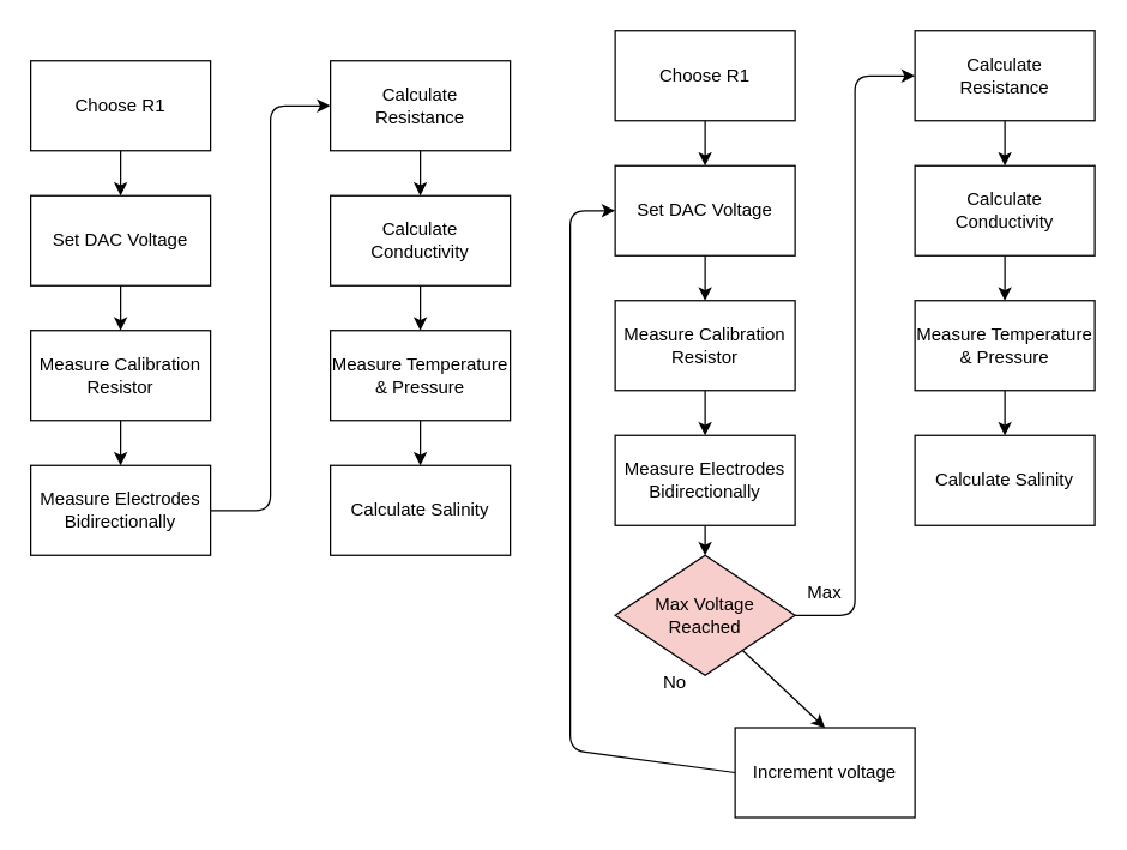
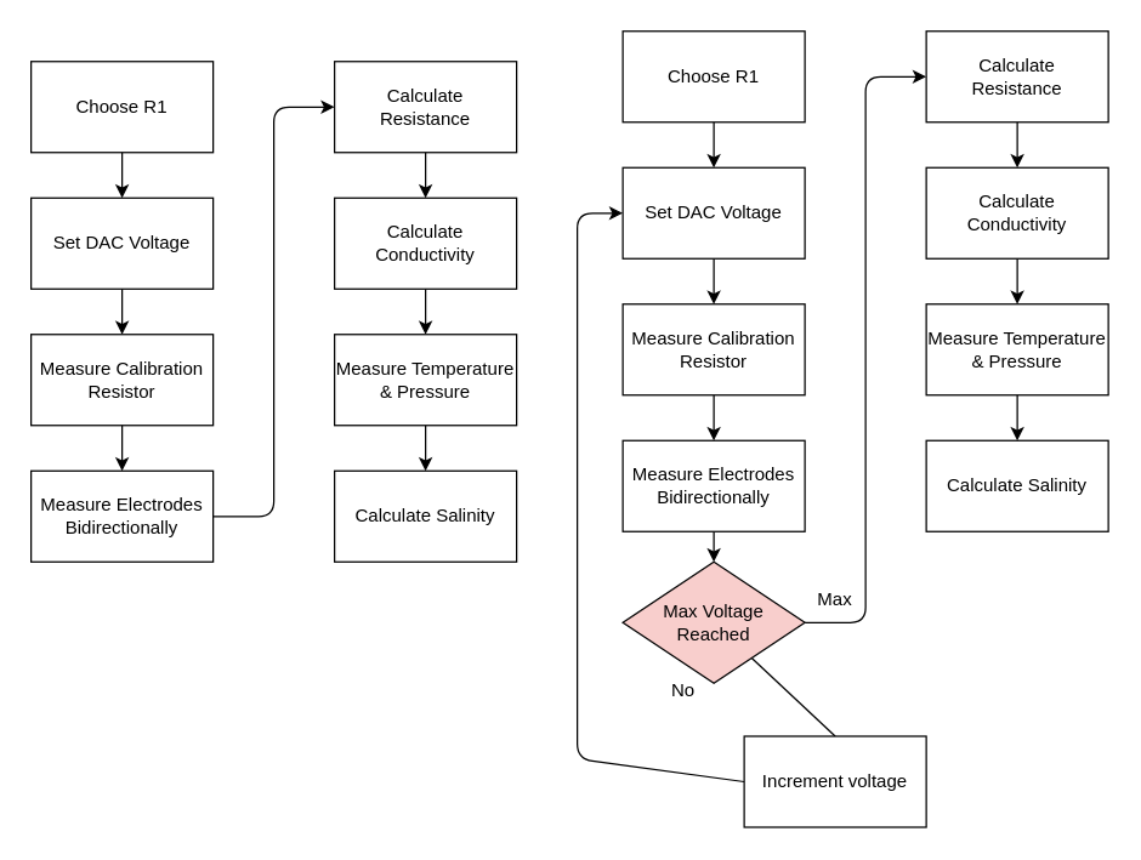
- <mxCell id="33" style="edgeStyle=none;html=1;entryX=0.5;entryY=0;entryDx=0;entryDy=0;" edge="1" parent="1" source="34" target="37"><mxGeometry relative="1" as="geometry" /></mxCell>
+ <mxCell id="33" style="edgeStyle=none;html=1;entryX=0.5;entryY=0;entryDx=0;entryDy=0;endArrow=none;" edge="1" parent="1" source="34" target="37"><mxGeometry relative="1" as="geometry" /></mxCell>
